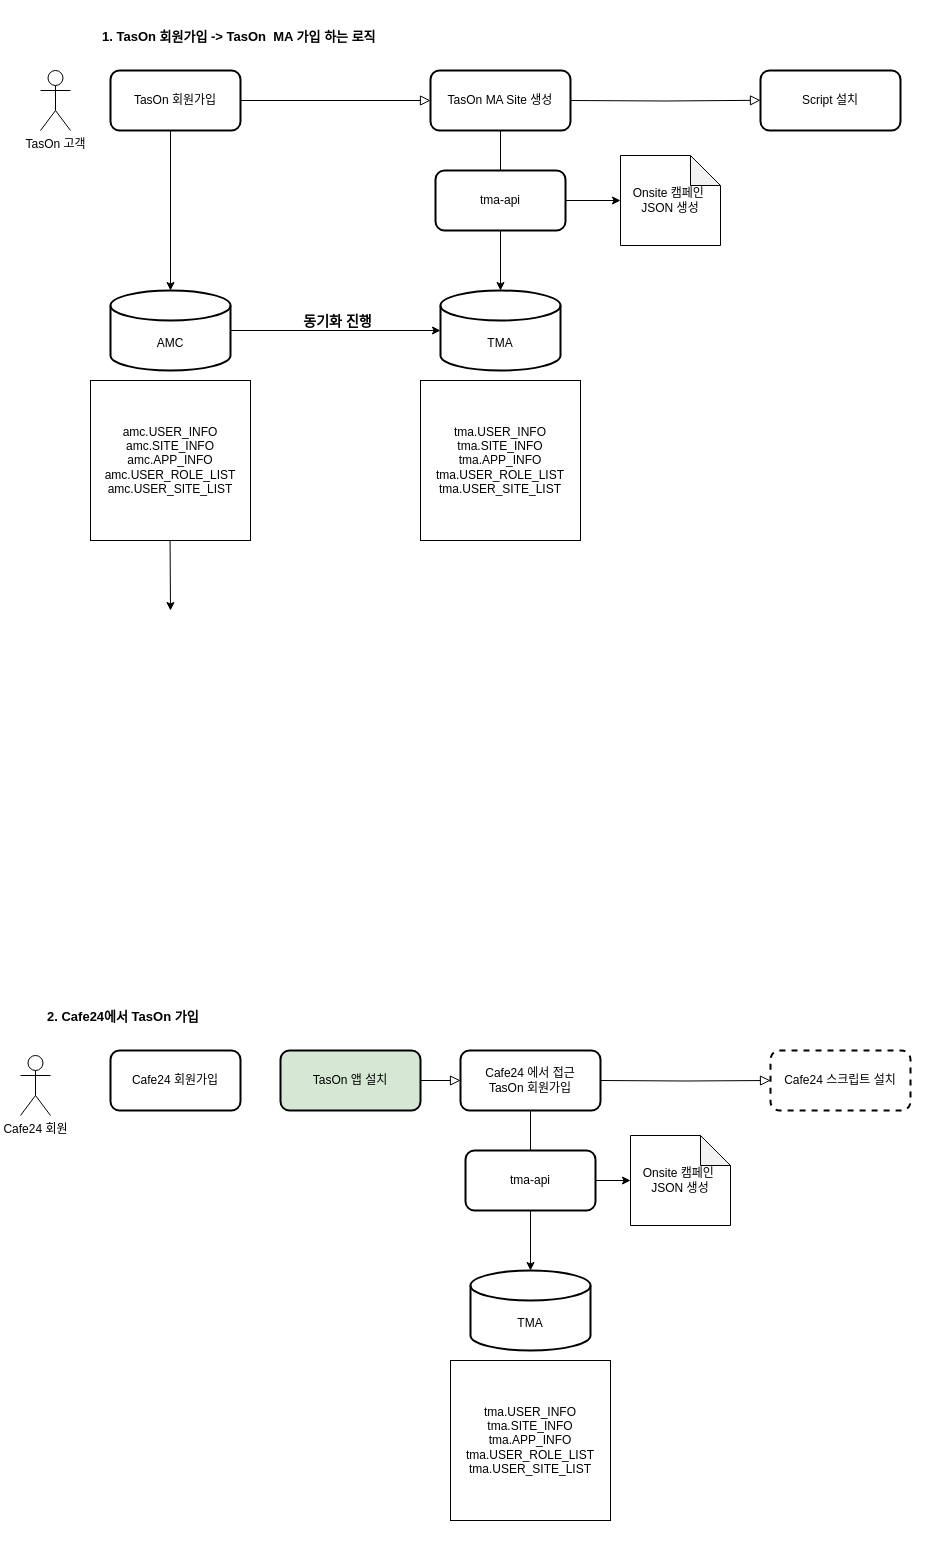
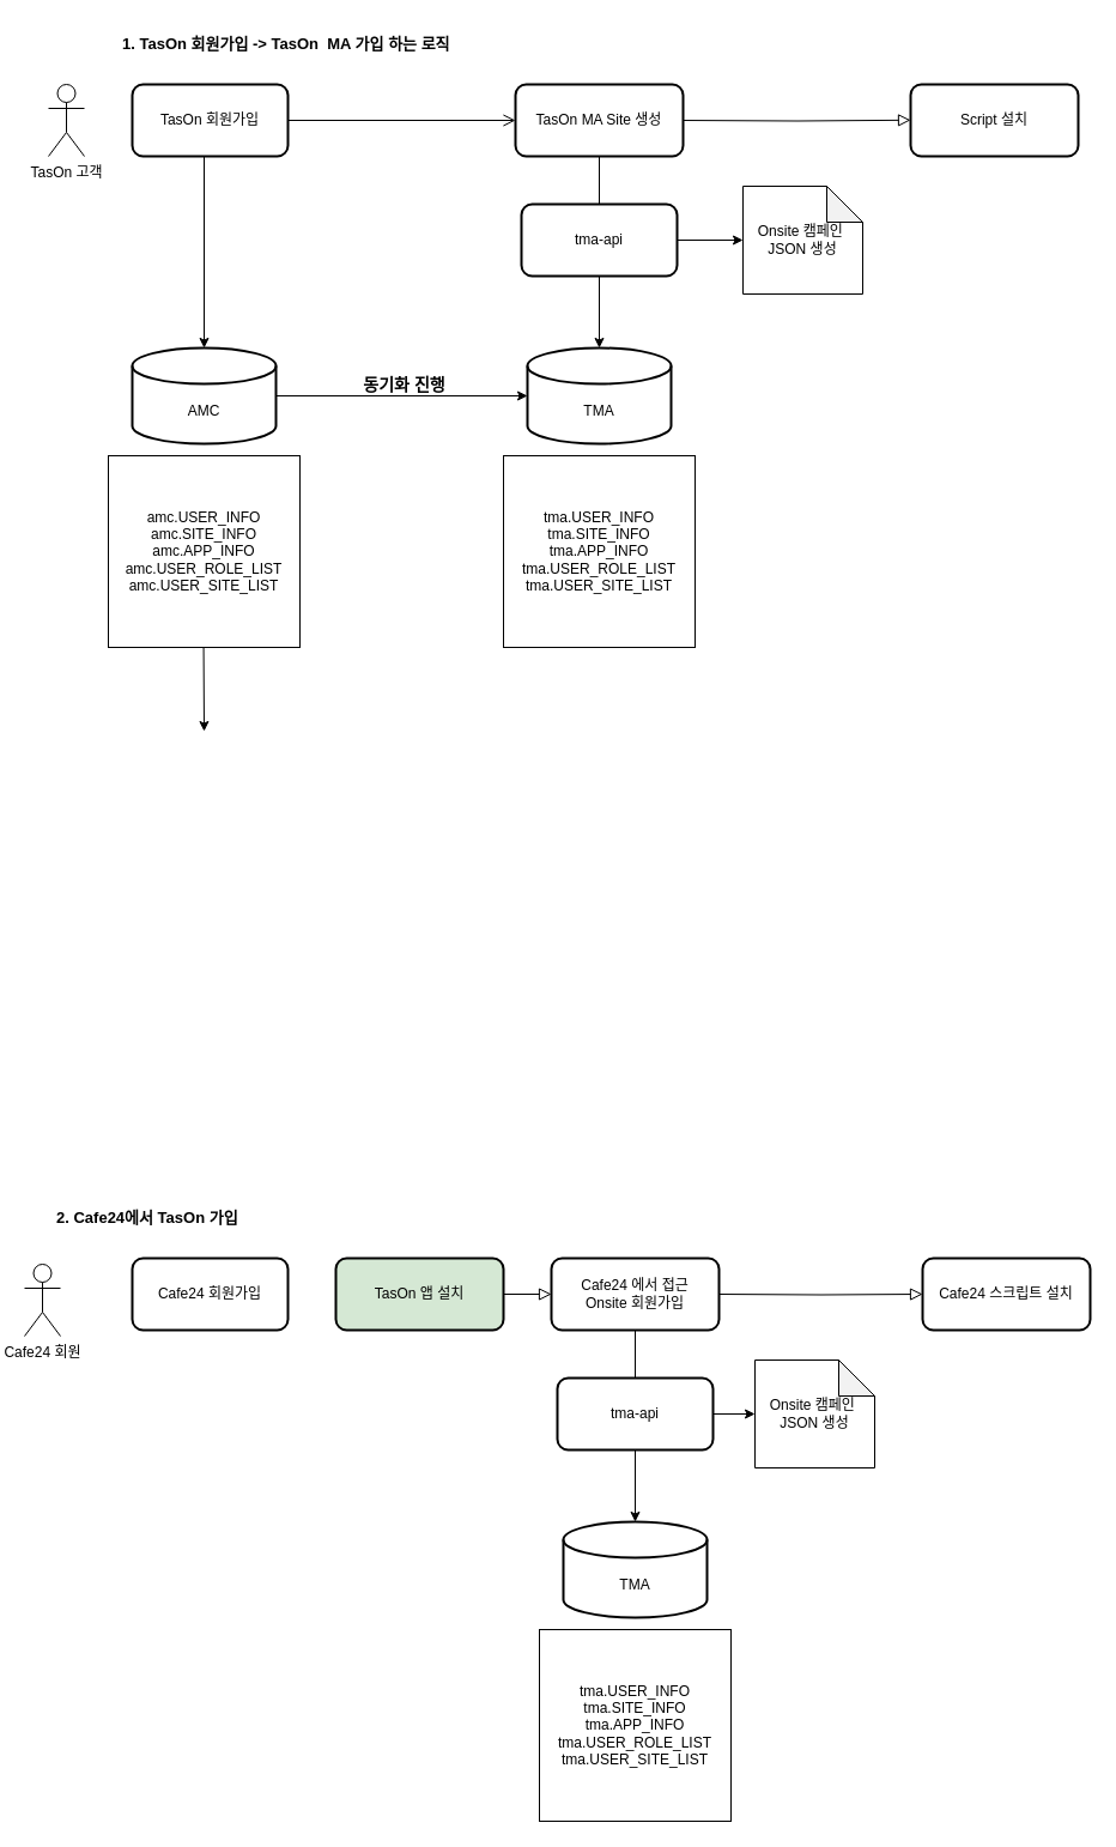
- <mxCell id="3" value="" style="rounded=0;html=1;jettySize=auto;orthogonalLoop=1;fontSize=11;endArrow=block;endFill=0;endSize=8;strokeWidth=1;shadow=0;labelBackgroundColor=none;edgeStyle=orthogonalEdgeStyle;fontColor=default;entryX=0;entryY=0.5;entryDx=0;entryDy=0;exitX=1;exitY=0.5;exitDx=0;exitDy=0;" edge="1" parent="1" source="4" target="5"><mxGeometry relative="1" as="geometry"><mxPoint x="430" y="110" as="targetPoint" /><mxPoint x="310" y="110" as="sourcePoint" /></mxGeometry></mxCell>
+ <mxCell id="3" value="" style="rounded=0;html=1;jettySize=auto;orthogonalLoop=1;fontSize=11;endArrow=open;endFill=0;endSize=8;strokeWidth=1;shadow=0;labelBackgroundColor=none;edgeStyle=orthogonalEdgeStyle;fontColor=default;entryX=0;entryY=0.5;entryDx=0;entryDy=0;exitX=1;exitY=0.5;exitDx=0;exitDy=0;" edge="1" parent="1" source="4" target="5"><mxGeometry relative="1" as="geometry"><mxPoint x="430" y="110" as="targetPoint" /><mxPoint x="310" y="110" as="sourcePoint" /></mxGeometry></mxCell>
- <mxCell id="24" value="Cafe24 에서 접근 &lt;br&gt;TasOn 회원가입" style="rounded=1;whiteSpace=wrap;html=1;fontSize=12;glass=0;strokeWidth=2;shadow=0;labelBackgroundColor=none;" vertex="1" parent="1"><mxGeometry x="460" y="1050" width="140" height="60" as="geometry" /></mxCell>
+ <mxCell id="24" value="Cafe24 에서 접근 &lt;br&gt;Onsite 회원가입" style="rounded=1;whiteSpace=wrap;html=1;fontSize=12;glass=0;strokeWidth=2;shadow=0;labelBackgroundColor=none;" vertex="1" parent="1"><mxGeometry x="460" y="1050" width="140" height="60" as="geometry" /></mxCell>
- <mxCell id="32" value="Cafe24 스크립트 설치" style="rounded=1;whiteSpace=wrap;html=1;fontSize=12;glass=0;strokeWidth=2;shadow=0;labelBackgroundColor=none;dashed=1;" vertex="1" parent="1"><mxGeometry x="770" y="1050" width="140" height="60" as="geometry" /></mxCell>
+ <mxCell id="32" value="Cafe24 스크립트 설치" style="rounded=1;whiteSpace=wrap;html=1;fontSize=12;glass=0;strokeWidth=2;shadow=0;labelBackgroundColor=none;" vertex="1" parent="1"><mxGeometry x="770" y="1050" width="140" height="60" as="geometry" /></mxCell>
